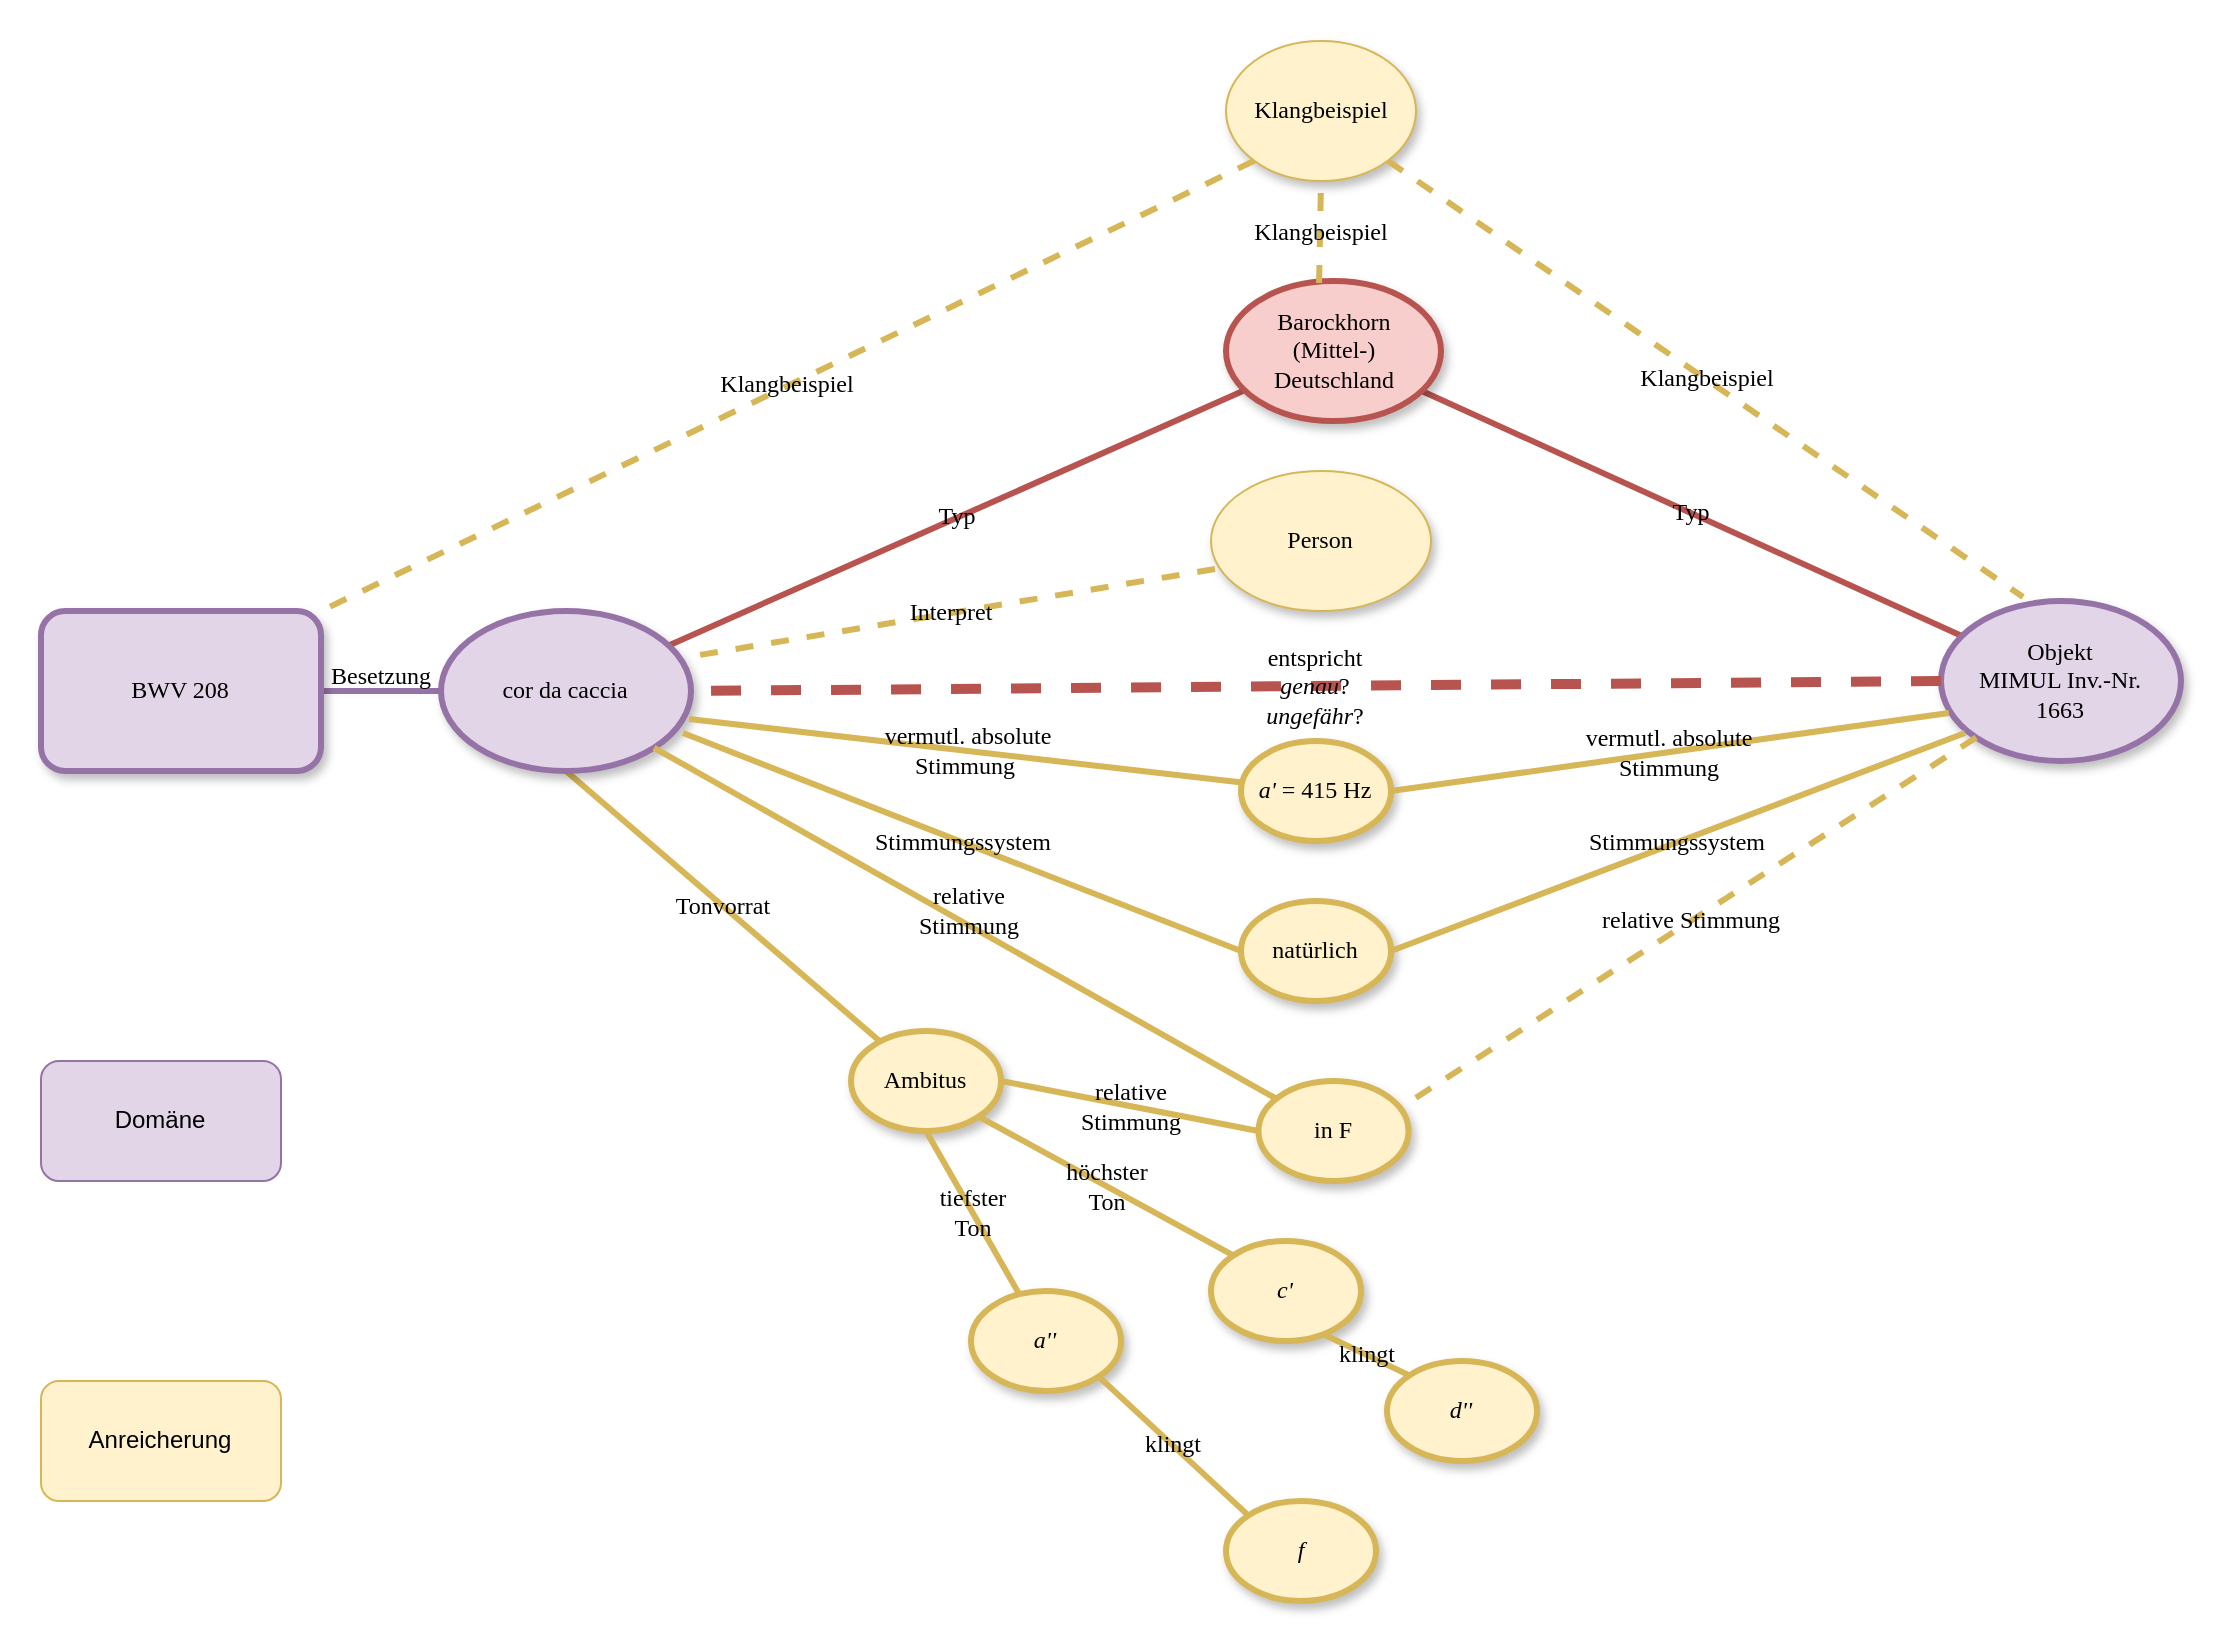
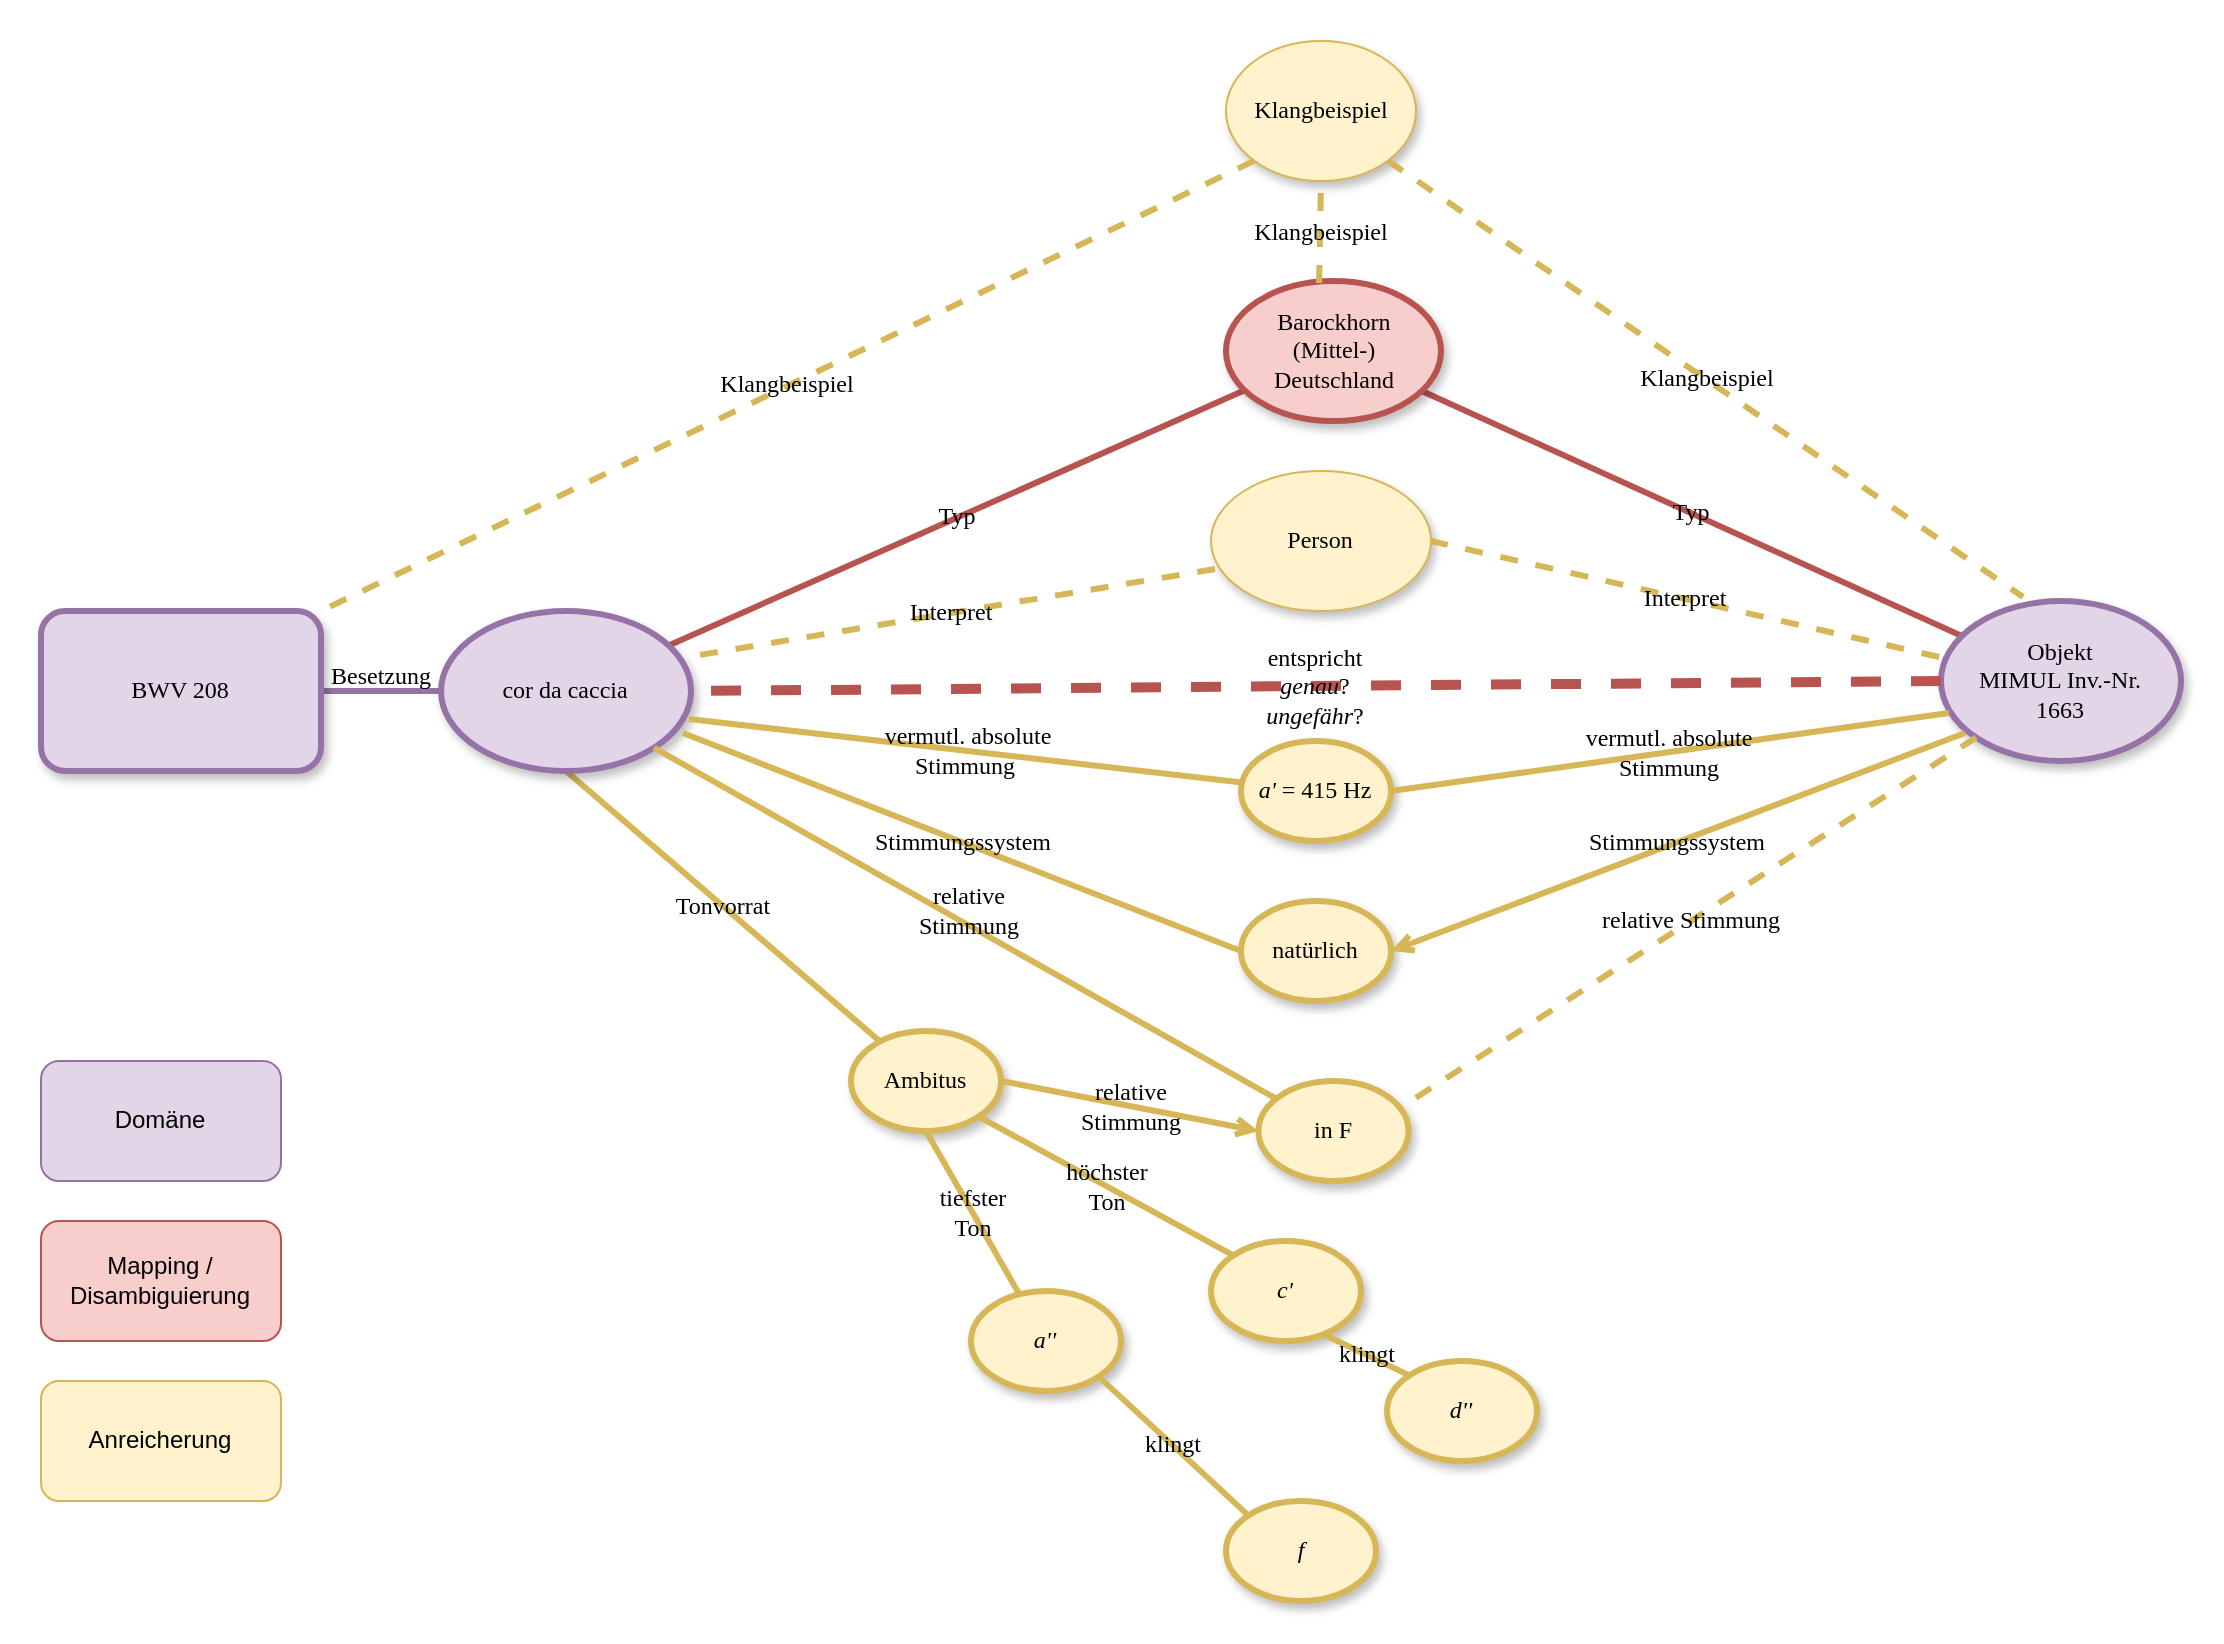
+ <mxCell id="29" value="Interpret" style="edgeStyle=none;rounded=1;html=1;labelBackgroundColor=none;startArrow=none;startFill=0;startSize=5;endArrow=none;endFill=0;endSize=5;jettySize=auto;orthogonalLoop=1;strokeColor=#d6b656;strokeWidth=3;fontFamily=Verdana;fontSize=12;exitX=-0.008;exitY=0.35;exitDx=0;exitDy=0;entryX=1;entryY=0.5;entryDx=0;entryDy=0;dashed=1;exitPerimeter=0;fillColor=#fff2cc;" edge="1" parent="1" source="5" target="12"><mxGeometry relative="1" as="geometry"><mxPoint x="933.04" y="292" as="sourcePoint" /><mxPoint x="620" y="165" as="targetPoint" /></mxGeometry></mxCell>
- <mxCell id="35" value="Stimmungssystem" style="edgeStyle=none;rounded=1;html=1;labelBackgroundColor=none;startArrow=none;startFill=0;startSize=5;endArrow=none;endFill=0;endSize=5;jettySize=auto;orthogonalLoop=1;strokeColor=#d6b656;strokeWidth=3;fontFamily=Verdana;fontSize=12;exitX=0.1;exitY=0.825;exitDx=0;exitDy=0;entryX=1;entryY=0.5;entryDx=0;entryDy=0;exitPerimeter=0;fillColor=#fff2cc;" edge="1" target="33" parent="1" source="5"><mxGeometry relative="1" as="geometry"><mxPoint x="981.73" y="400" as="sourcePoint" /><mxPoint x="710.745" y="546" as="targetPoint" /></mxGeometry></mxCell>
+ <mxCell id="35" value="Stimmungssystem" style="edgeStyle=none;rounded=1;html=1;labelBackgroundColor=none;startArrow=none;startFill=0;startSize=5;endArrow=open;endFill=0;endSize=5;jettySize=auto;orthogonalLoop=1;strokeColor=#d6b656;strokeWidth=3;fontFamily=Verdana;fontSize=12;exitX=0.1;exitY=0.825;exitDx=0;exitDy=0;entryX=1;entryY=0.5;entryDx=0;entryDy=0;exitPerimeter=0;fillColor=#fff2cc;" edge="1" target="33" parent="1" source="5"><mxGeometry relative="1" as="geometry"><mxPoint x="981.73" y="400" as="sourcePoint" /><mxPoint x="710.745" y="546" as="targetPoint" /></mxGeometry></mxCell>
- <mxCell id="21" value="relative&lt;br&gt;Stimmung" style="edgeStyle=none;rounded=1;html=1;labelBackgroundColor=none;startArrow=none;startFill=0;startSize=5;endArrow=none;endFill=0;endSize=5;jettySize=auto;orthogonalLoop=1;strokeColor=#d6b656;strokeWidth=3;fontFamily=Verdana;fontSize=12;exitX=1;exitY=0.5;exitDx=0;exitDy=0;entryX=0;entryY=0.5;entryDx=0;entryDy=0;fillColor=#fff2cc;" edge="1" parent="1" source="6" target="16"><mxGeometry relative="1" as="geometry"><mxPoint x="412.5" y="415" as="sourcePoint" /><mxPoint x="703.943" y="459.427" as="targetPoint" /></mxGeometry></mxCell>
+ <mxCell id="21" value="relative&lt;br&gt;Stimmung" style="edgeStyle=none;rounded=1;html=1;labelBackgroundColor=none;startArrow=none;startFill=0;startSize=5;endArrow=open;endFill=0;endSize=5;jettySize=auto;orthogonalLoop=1;strokeColor=#d6b656;strokeWidth=3;fontFamily=Verdana;fontSize=12;exitX=1;exitY=0.5;exitDx=0;exitDy=0;entryX=0;entryY=0.5;entryDx=0;entryDy=0;fillColor=#fff2cc;" edge="1" parent="1" source="6" target="16"><mxGeometry relative="1" as="geometry"><mxPoint x="412.5" y="415" as="sourcePoint" /><mxPoint x="703.943" y="459.427" as="targetPoint" /></mxGeometry></mxCell>
+ <mxCell id="38" value="Mapping / Disambiguierung" style="rounded=1;whiteSpace=wrap;html=1;strokeWidth=1;fillColor=#f8cecc;strokeColor=#b85450;" vertex="1" parent="1"><mxGeometry x="20" y="610" width="120" height="60" as="geometry" /></mxCell>
